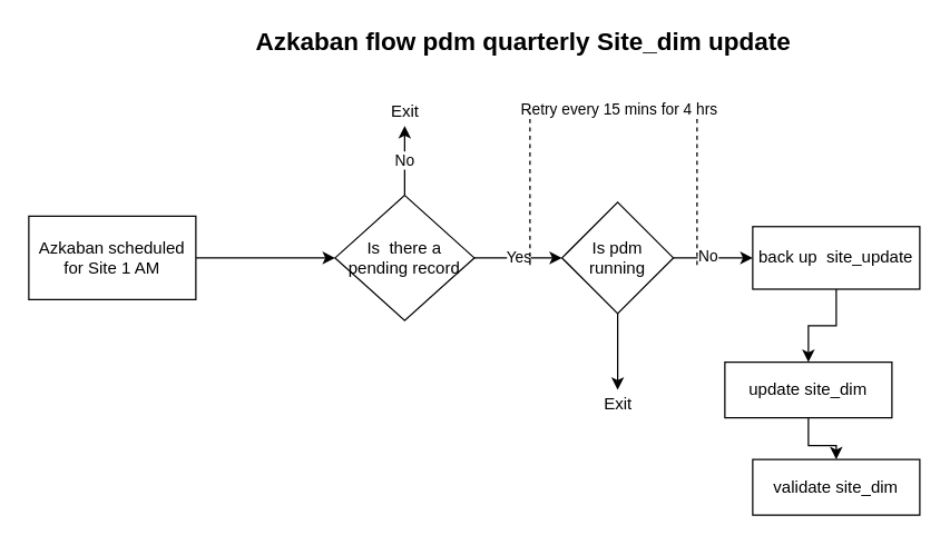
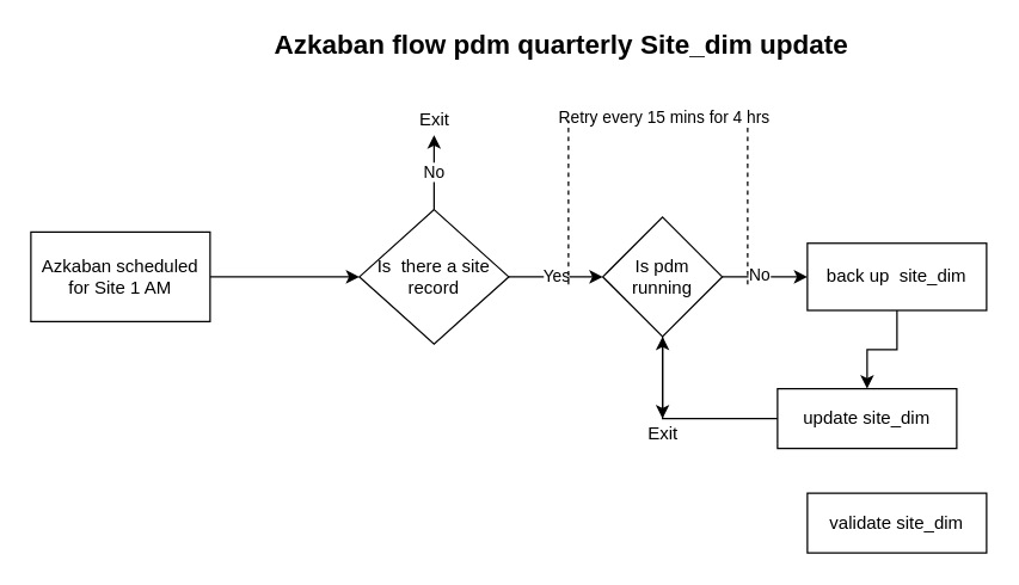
- <mxCell id="6" value="Is &amp;nbsp;there a pending record" style="rhombus;whiteSpace=wrap;html=1;" parent="1" vertex="1"><mxGeometry x="240" y="140" width="100" height="90" as="geometry" /></mxCell>
+ <mxCell id="6" value="Is &amp;nbsp;there a site record" style="rhombus;whiteSpace=wrap;html=1;" parent="1" vertex="1"><mxGeometry x="240" y="140" width="100" height="90" as="geometry" /></mxCell>
- <mxCell id="13" value="back up &amp;nbsp;site_update" style="rounded=0;whiteSpace=wrap;html=1;" parent="1" vertex="1"><mxGeometry x="540" y="162.5" width="120" height="45" as="geometry" /></mxCell>
+ <mxCell id="13" value="back up &amp;nbsp;site_dim" style="rounded=0;whiteSpace=wrap;html=1;" parent="1" vertex="1"><mxGeometry x="540" y="162.5" width="120" height="45" as="geometry" /></mxCell>
- <mxCell id="20" value="" style="edgeStyle=orthogonalEdgeStyle;rounded=0;orthogonalLoop=1;jettySize=auto;html=1;" edge="1" parent="1" source="21" target="22"><mxGeometry relative="1" as="geometry" /></mxCell>
+ <mxCell id="20" value="" style="edgeStyle=orthogonalEdgeStyle;rounded=0;orthogonalLoop=1;jettySize=auto;html=1;" edge="1" parent="1" source="21" target="11"><mxGeometry relative="1" as="geometry" /></mxCell>
